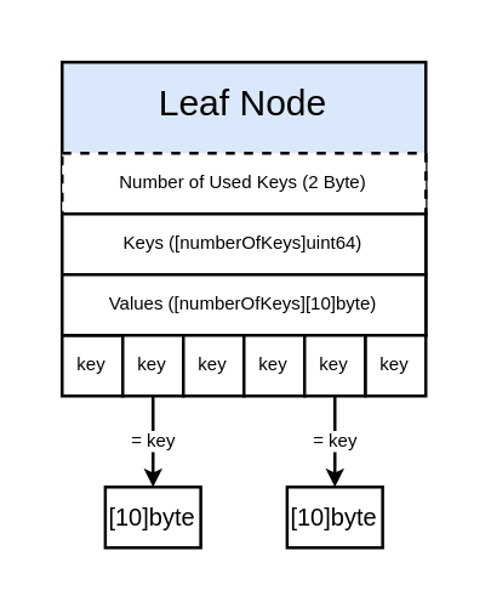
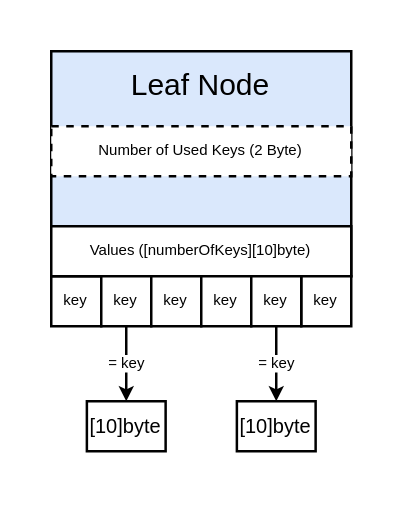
- <mxCell id="5" value="Keys ([numberOfKeys]uint64)" style="rounded=0;whiteSpace=wrap;html=1;fontSize=6;verticalAlign=middle;" parent="1" vertex="1"><mxGeometry x="20" y="70" width="120" height="20" as="geometry" /></mxCell>
